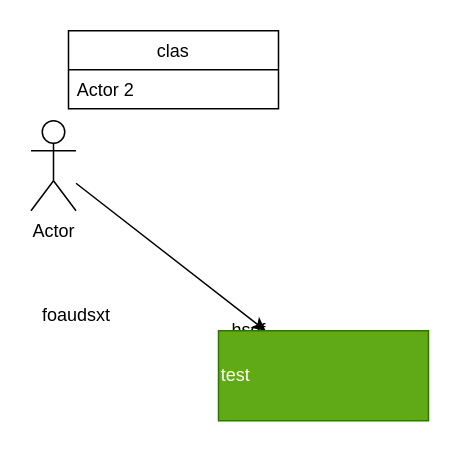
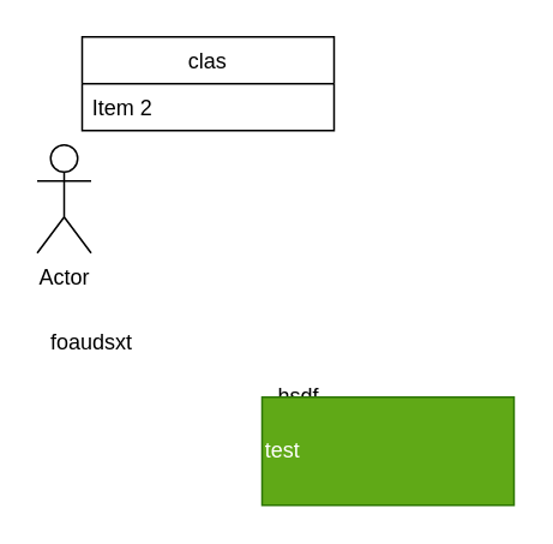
- <mxCell id="7" value="Actor 2" style="text;strokeColor=none;fillColor=none;align=left;verticalAlign=top;spacingLeft=4;spacingRight=4;overflow=hidden;rotatable=0;points=[[0,0.5],[1,0.5]];portConstraint=eastwest;" vertex="1" parent="6"><mxGeometry y="26" width="140" height="26" as="geometry" /></mxCell>
+ <mxCell id="7" value="Item 2" style="text;strokeColor=none;fillColor=none;align=left;verticalAlign=top;spacingLeft=4;spacingRight=4;overflow=hidden;rotatable=0;points=[[0,0.5],[1,0.5]];portConstraint=eastwest;" vertex="1" parent="6"><mxGeometry y="26" width="140" height="26" as="geometry" /></mxCell>
- <mxCell id="2" style="edgeStyle=none;html=1;" parent="1" source="3" target="8" edge="1"><mxGeometry relative="1" as="geometry" /></mxCell>
- <mxCell id="4" value="foaudsxt" style="text;html=1;align=center;verticalAlign=middle;resizable=0;points=[];autosize=1;strokeColor=none;fillColor=none;" parent="1" vertex="1"><mxGeometry x="20" y="200" width="60" height="20" as="geometry" /></mxCell>
+ <mxCell id="4" value="foaudsxt" style="text;html=1;align=center;verticalAlign=middle;resizable=0;points=[];autosize=1;strokeColor=none;fillColor=none;" parent="1" vertex="1"><mxGeometry x="20" y="180" width="60" height="20" as="geometry" /></mxCell>
